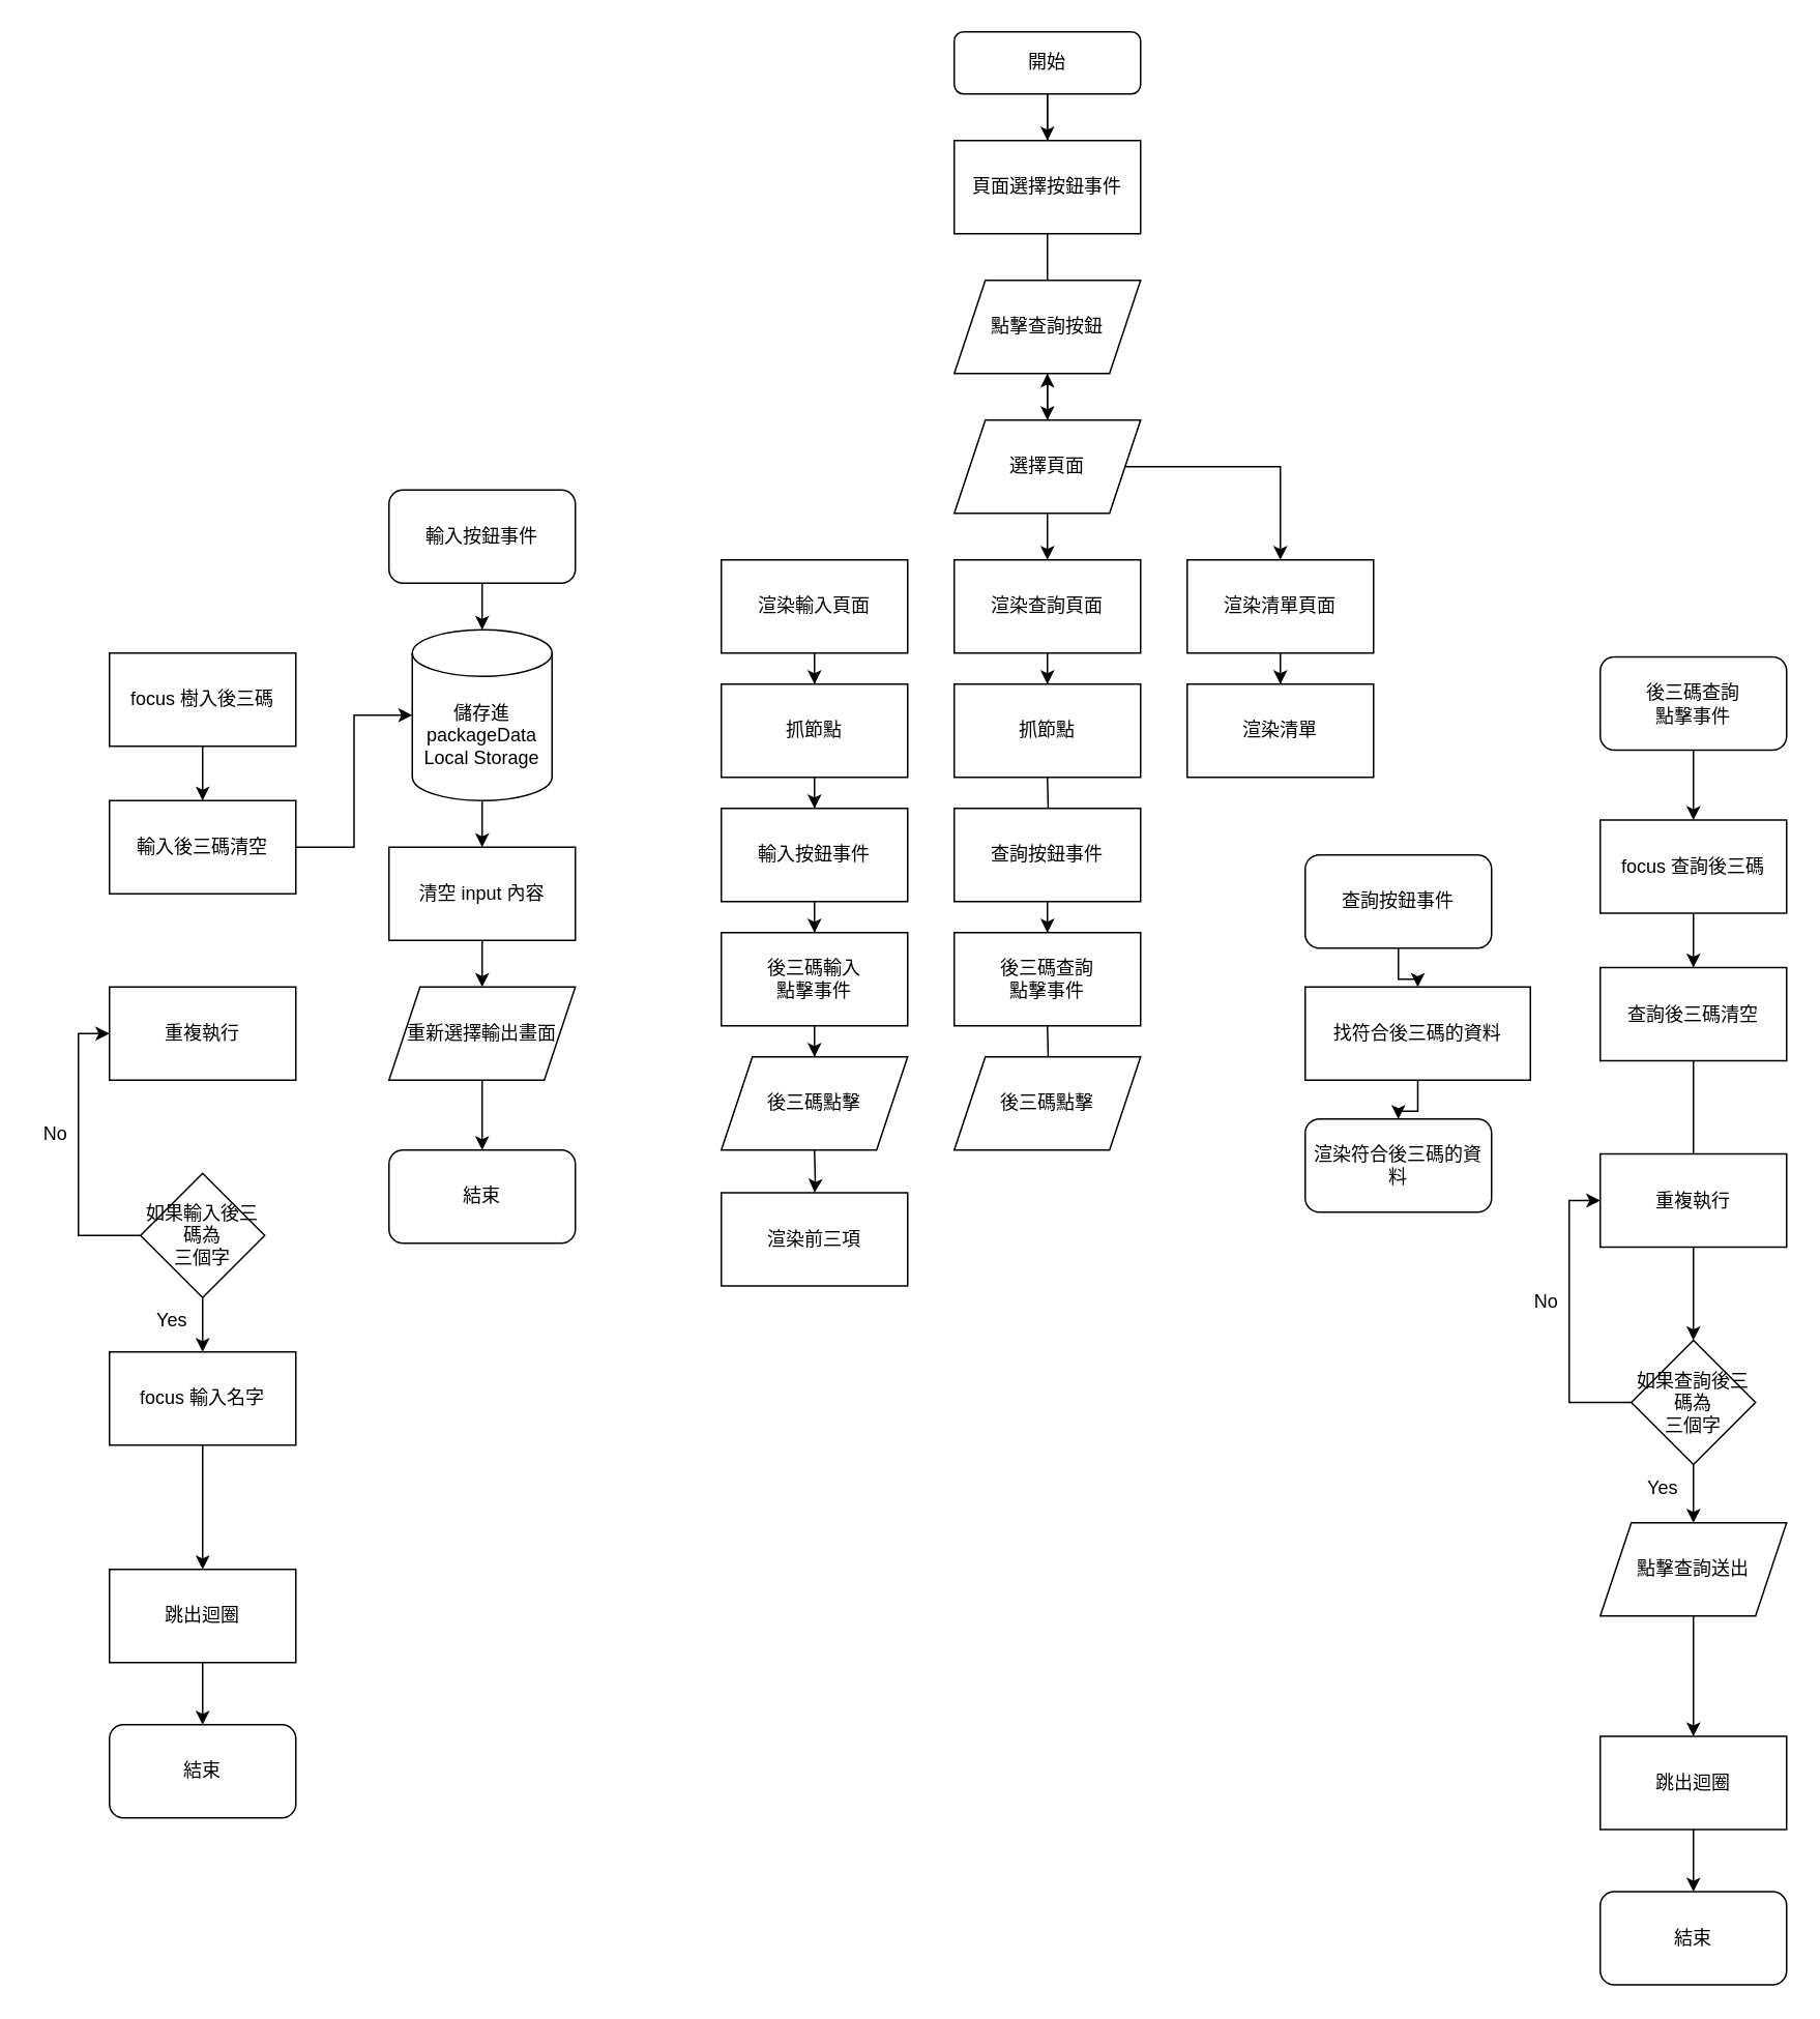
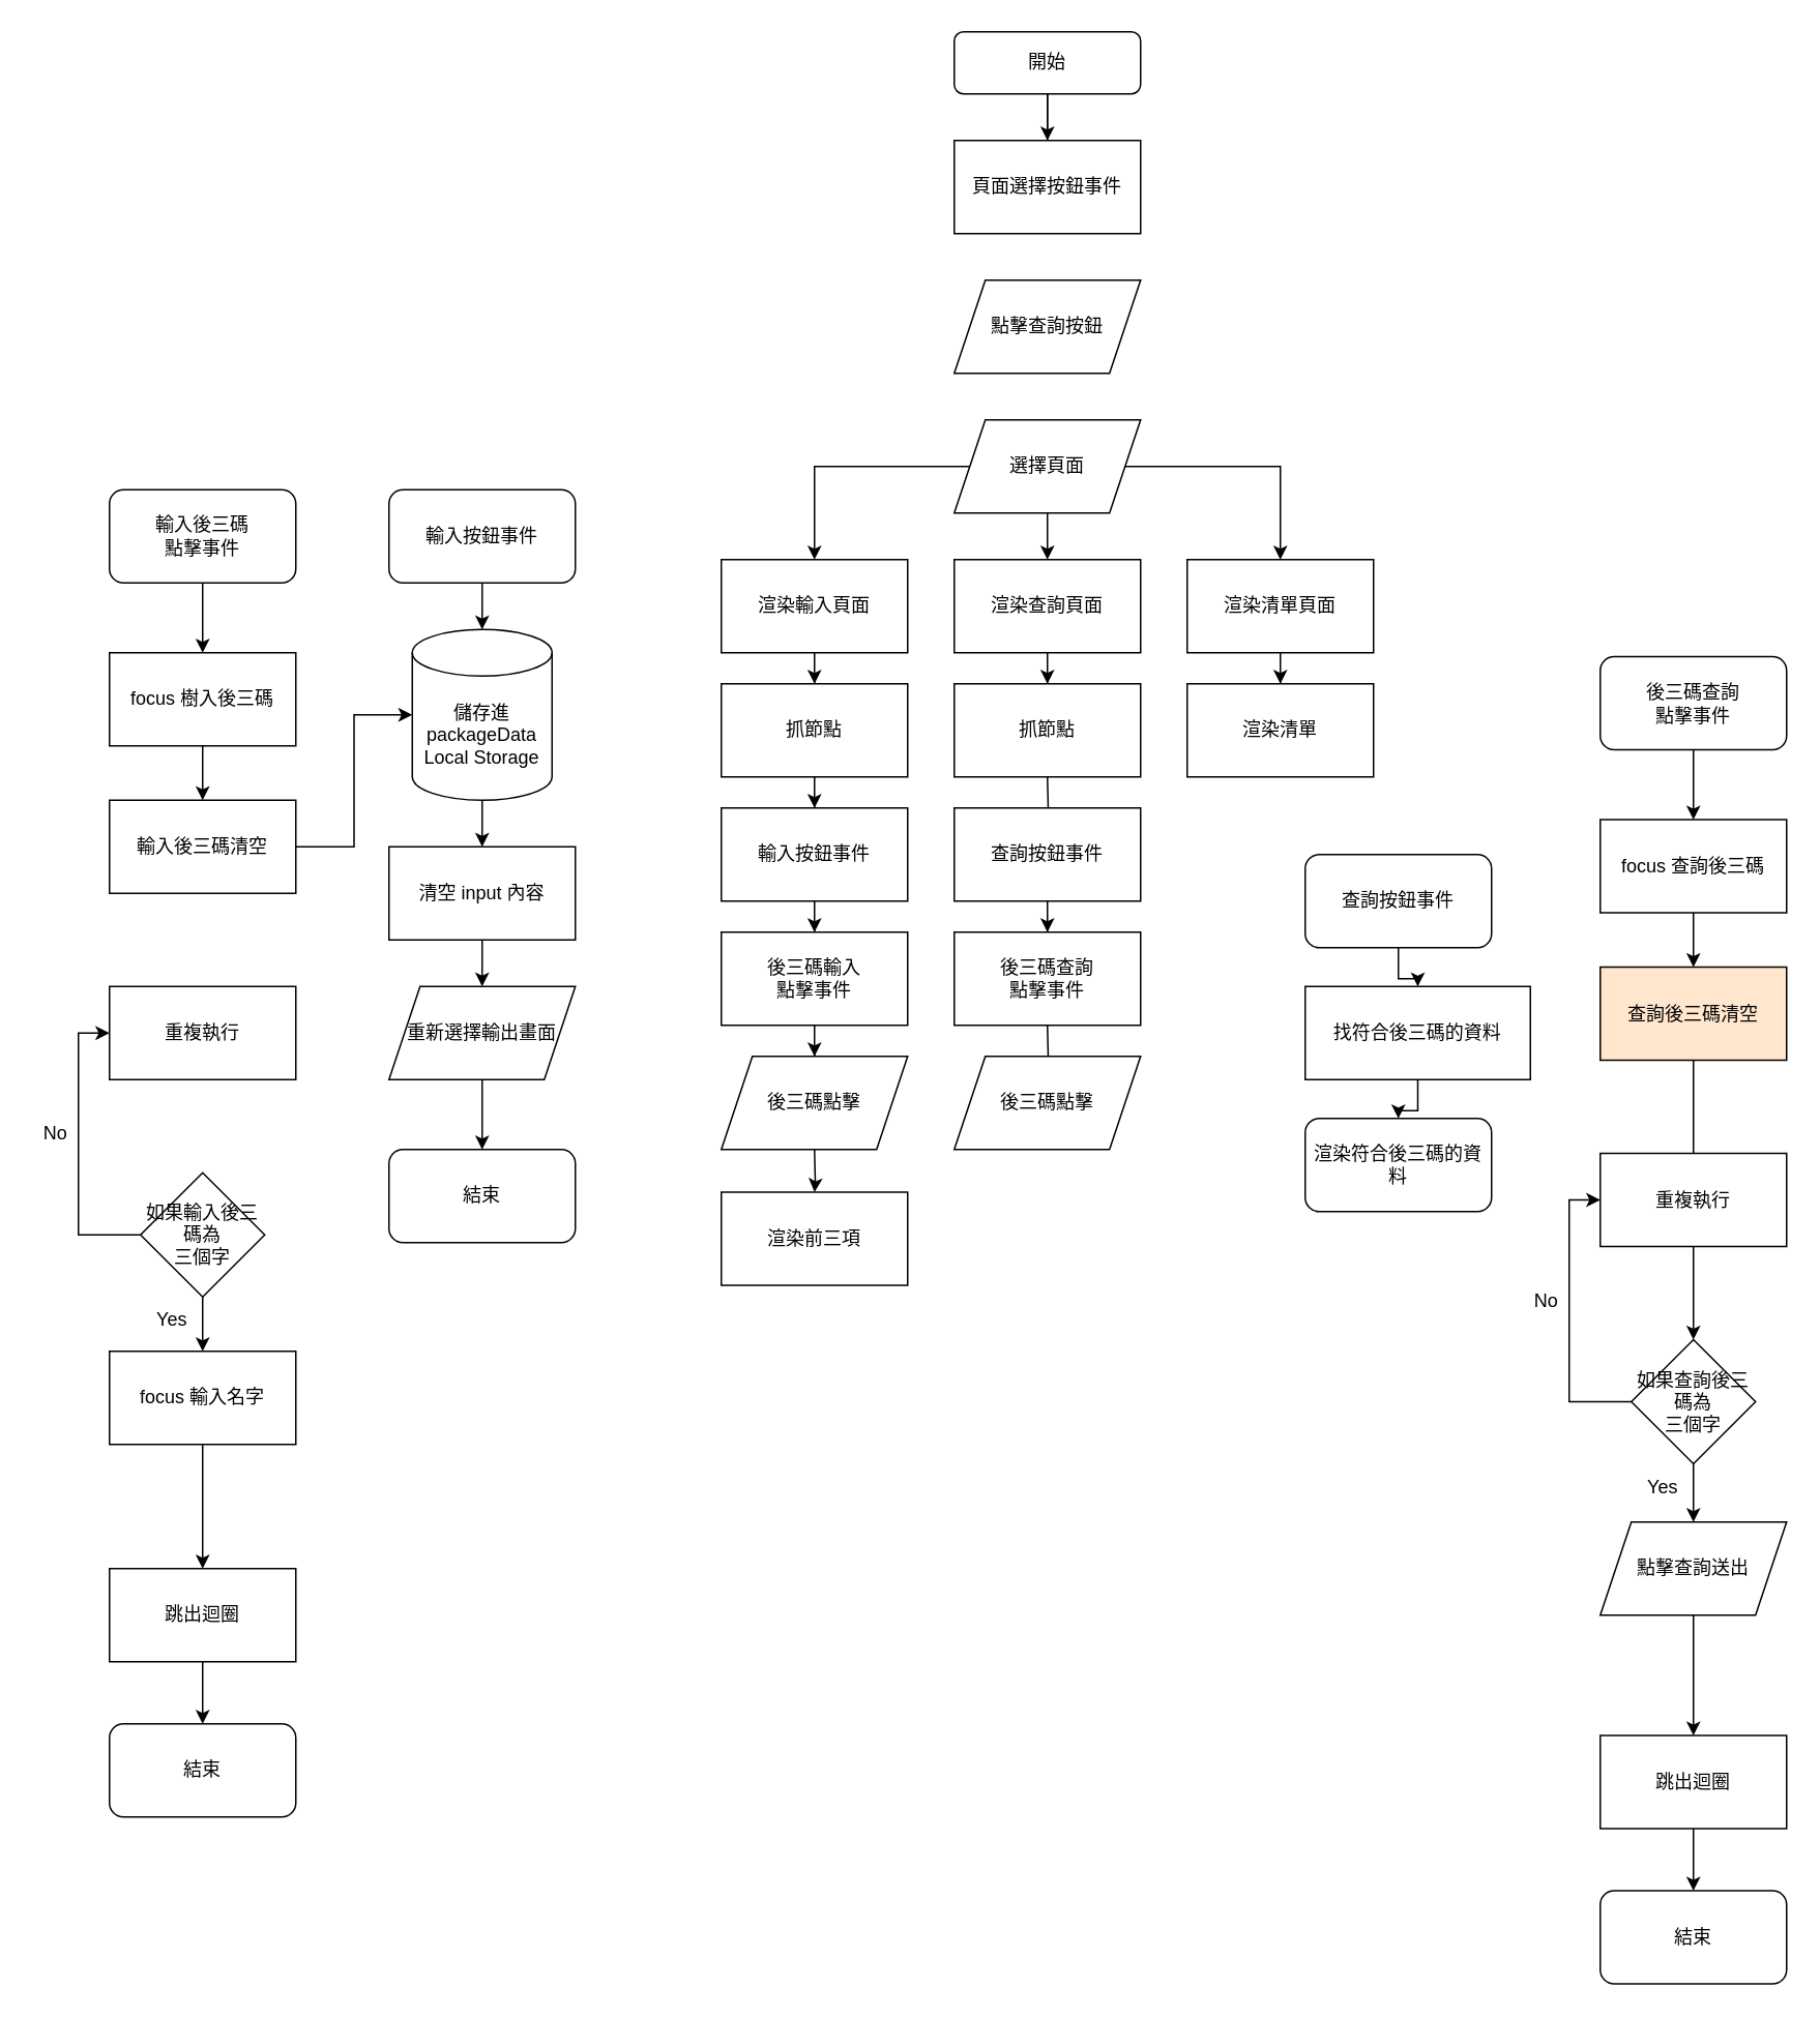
- <mxCell id="44" value="" style="edgeStyle=orthogonalEdgeStyle;rounded=0;orthogonalLoop=1;jettySize=auto;html=1;" edge="1" parent="1" source="45" target="7"><mxGeometry relative="1" as="geometry" /></mxCell>
- <mxCell id="4" value="" style="edgeStyle=orthogonalEdgeStyle;rounded=0;orthogonalLoop=1;jettySize=auto;html=1;" edge="1" parent="1" source="7" target="47"><mxGeometry relative="1" as="geometry" /></mxCell>
+ <mxCell id="4" value="" style="edgeStyle=orthogonalEdgeStyle;rounded=0;orthogonalLoop=1;jettySize=auto;html=1;" edge="1" parent="1" source="7" target="9"><mxGeometry relative="1" as="geometry" /></mxCell>
+ <mxCell id="50" value="輸入後三碼&lt;br&gt;點擊事件" style="rounded=1;whiteSpace=wrap;html=1;" vertex="1" parent="1"><mxGeometry x="70" y="315" width="120" height="60" as="geometry" /></mxCell>
+ <mxCell id="49" value="" style="edgeStyle=orthogonalEdgeStyle;rounded=0;orthogonalLoop=1;jettySize=auto;html=1;" edge="1" parent="1" source="50" target="52"><mxGeometry relative="1" as="geometry" /></mxCell>
- <mxCell id="71" value="查詢後三碼清空" style="whiteSpace=wrap;html=1;rounded=0;" vertex="1" parent="1"><mxGeometry x="1030" y="622.5" width="120" height="60" as="geometry" /></mxCell>
+ <mxCell id="71" value="查詢後三碼清空" style="whiteSpace=wrap;html=1;rounded=0;fillColor=#ffe6cc;" vertex="1" parent="1"><mxGeometry x="1030" y="622.5" width="120" height="60" as="geometry" /></mxCell>
